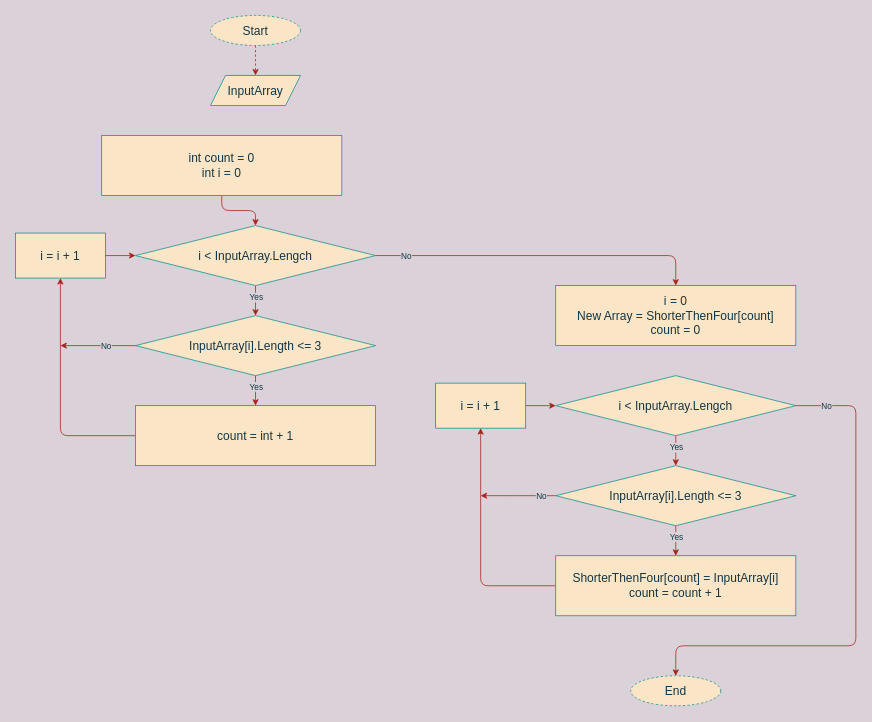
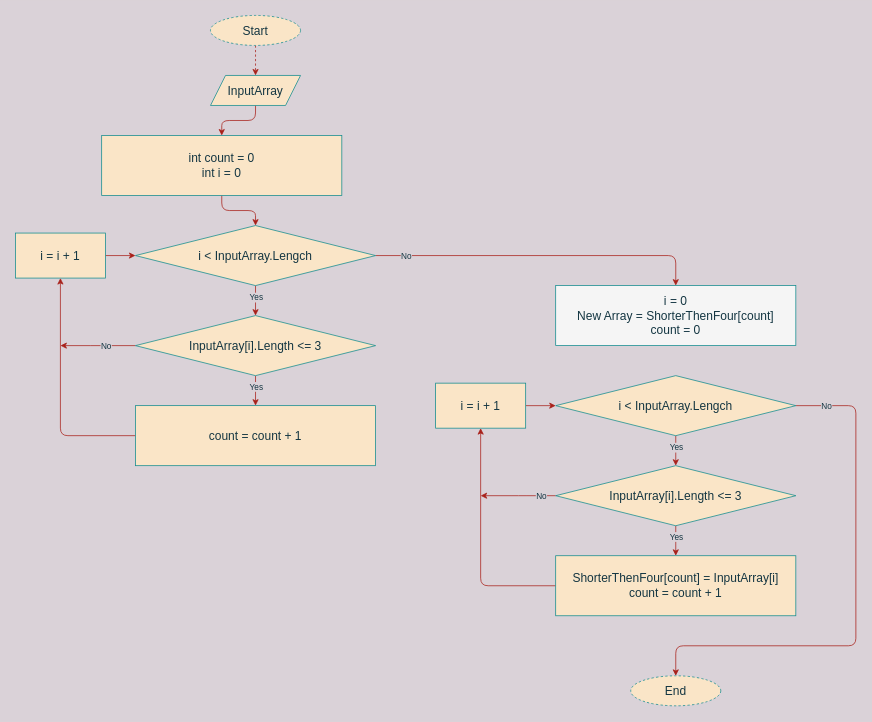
+ <mxCell id="4" style="edgeStyle=orthogonalEdgeStyle;curved=0;rounded=1;sketch=0;orthogonalLoop=1;jettySize=auto;html=1;entryX=0.5;entryY=0;entryDx=0;entryDy=0;strokeColor=#A8201A;fillColor=#FAE5C7;fontColor=#143642;labelBackgroundColor=#DAD2D8;" edge="1" parent="1" source="5" target="7"><mxGeometry relative="1" as="geometry" /></mxCell>
- <mxCell id="37" value="i = 0&lt;br&gt;New Array = ShorterThenFour[count]&lt;br&gt;count = 0" style="rounded=0;whiteSpace=wrap;html=1;fontSize=16;fontStyle=0;fillColor=#FAE5C7;strokeColor=#0F8B8D;fontColor=#143642;" vertex="1" parent="1"><mxGeometry x="740" y="380" width="320" height="80" as="geometry" /></mxCell>
+ <mxCell id="37" value="i = 0&lt;br&gt;New Array = ShorterThenFour[count]&lt;br&gt;count = 0" style="rounded=0;whiteSpace=wrap;html=1;fontSize=16;fontStyle=0;fillColor=#f5f5f5;strokeColor=#0F8B8D;fontColor=#143642;" vertex="1" parent="1"><mxGeometry x="740" y="380" width="320" height="80" as="geometry" /></mxCell>
- <mxCell id="36" value="count = int + 1" style="rounded=0;whiteSpace=wrap;html=1;fontSize=16;fontStyle=0;fillColor=#FAE5C7;strokeColor=#0F8B8D;fontColor=#143642;" vertex="1" parent="1"><mxGeometry x="180" y="540" width="320" height="80" as="geometry" /></mxCell>
+ <mxCell id="36" value="count = count + 1" style="rounded=0;whiteSpace=wrap;html=1;fontSize=16;fontStyle=0;fillColor=#FAE5C7;strokeColor=#0F8B8D;fontColor=#143642;" vertex="1" parent="1"><mxGeometry x="180" y="540" width="320" height="80" as="geometry" /></mxCell>
